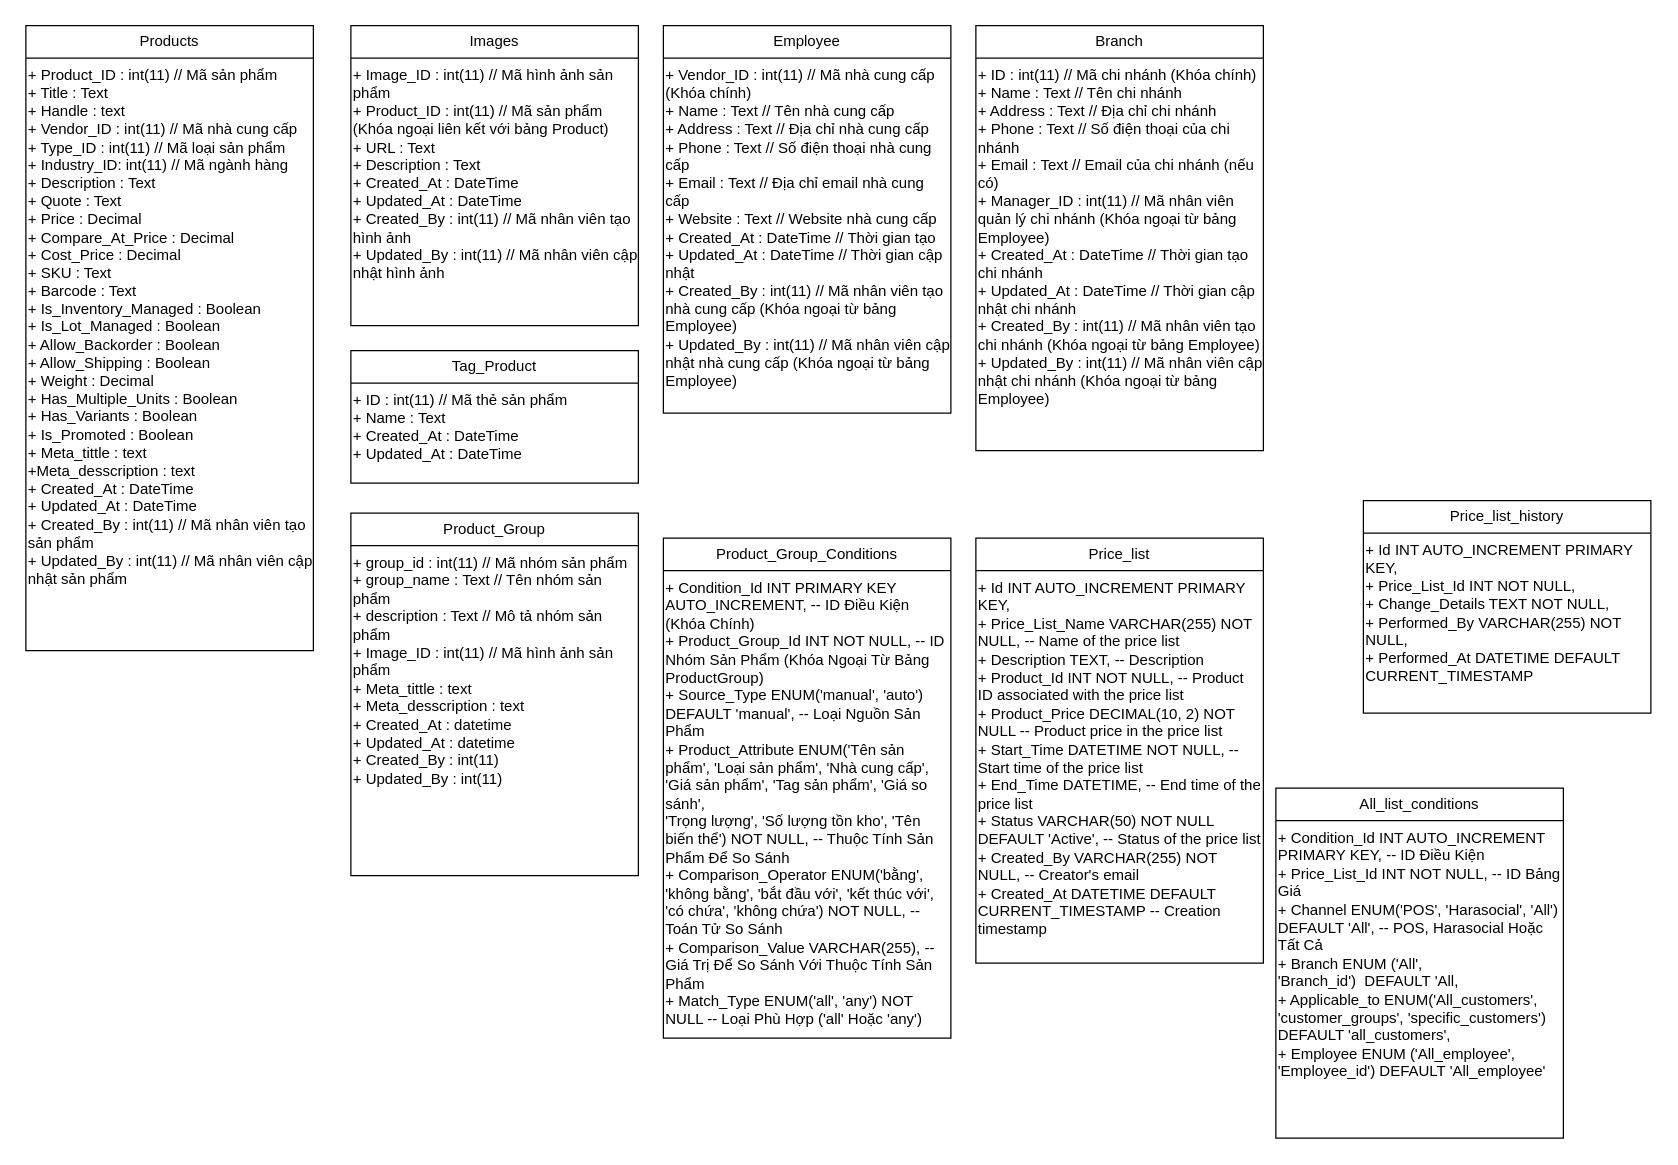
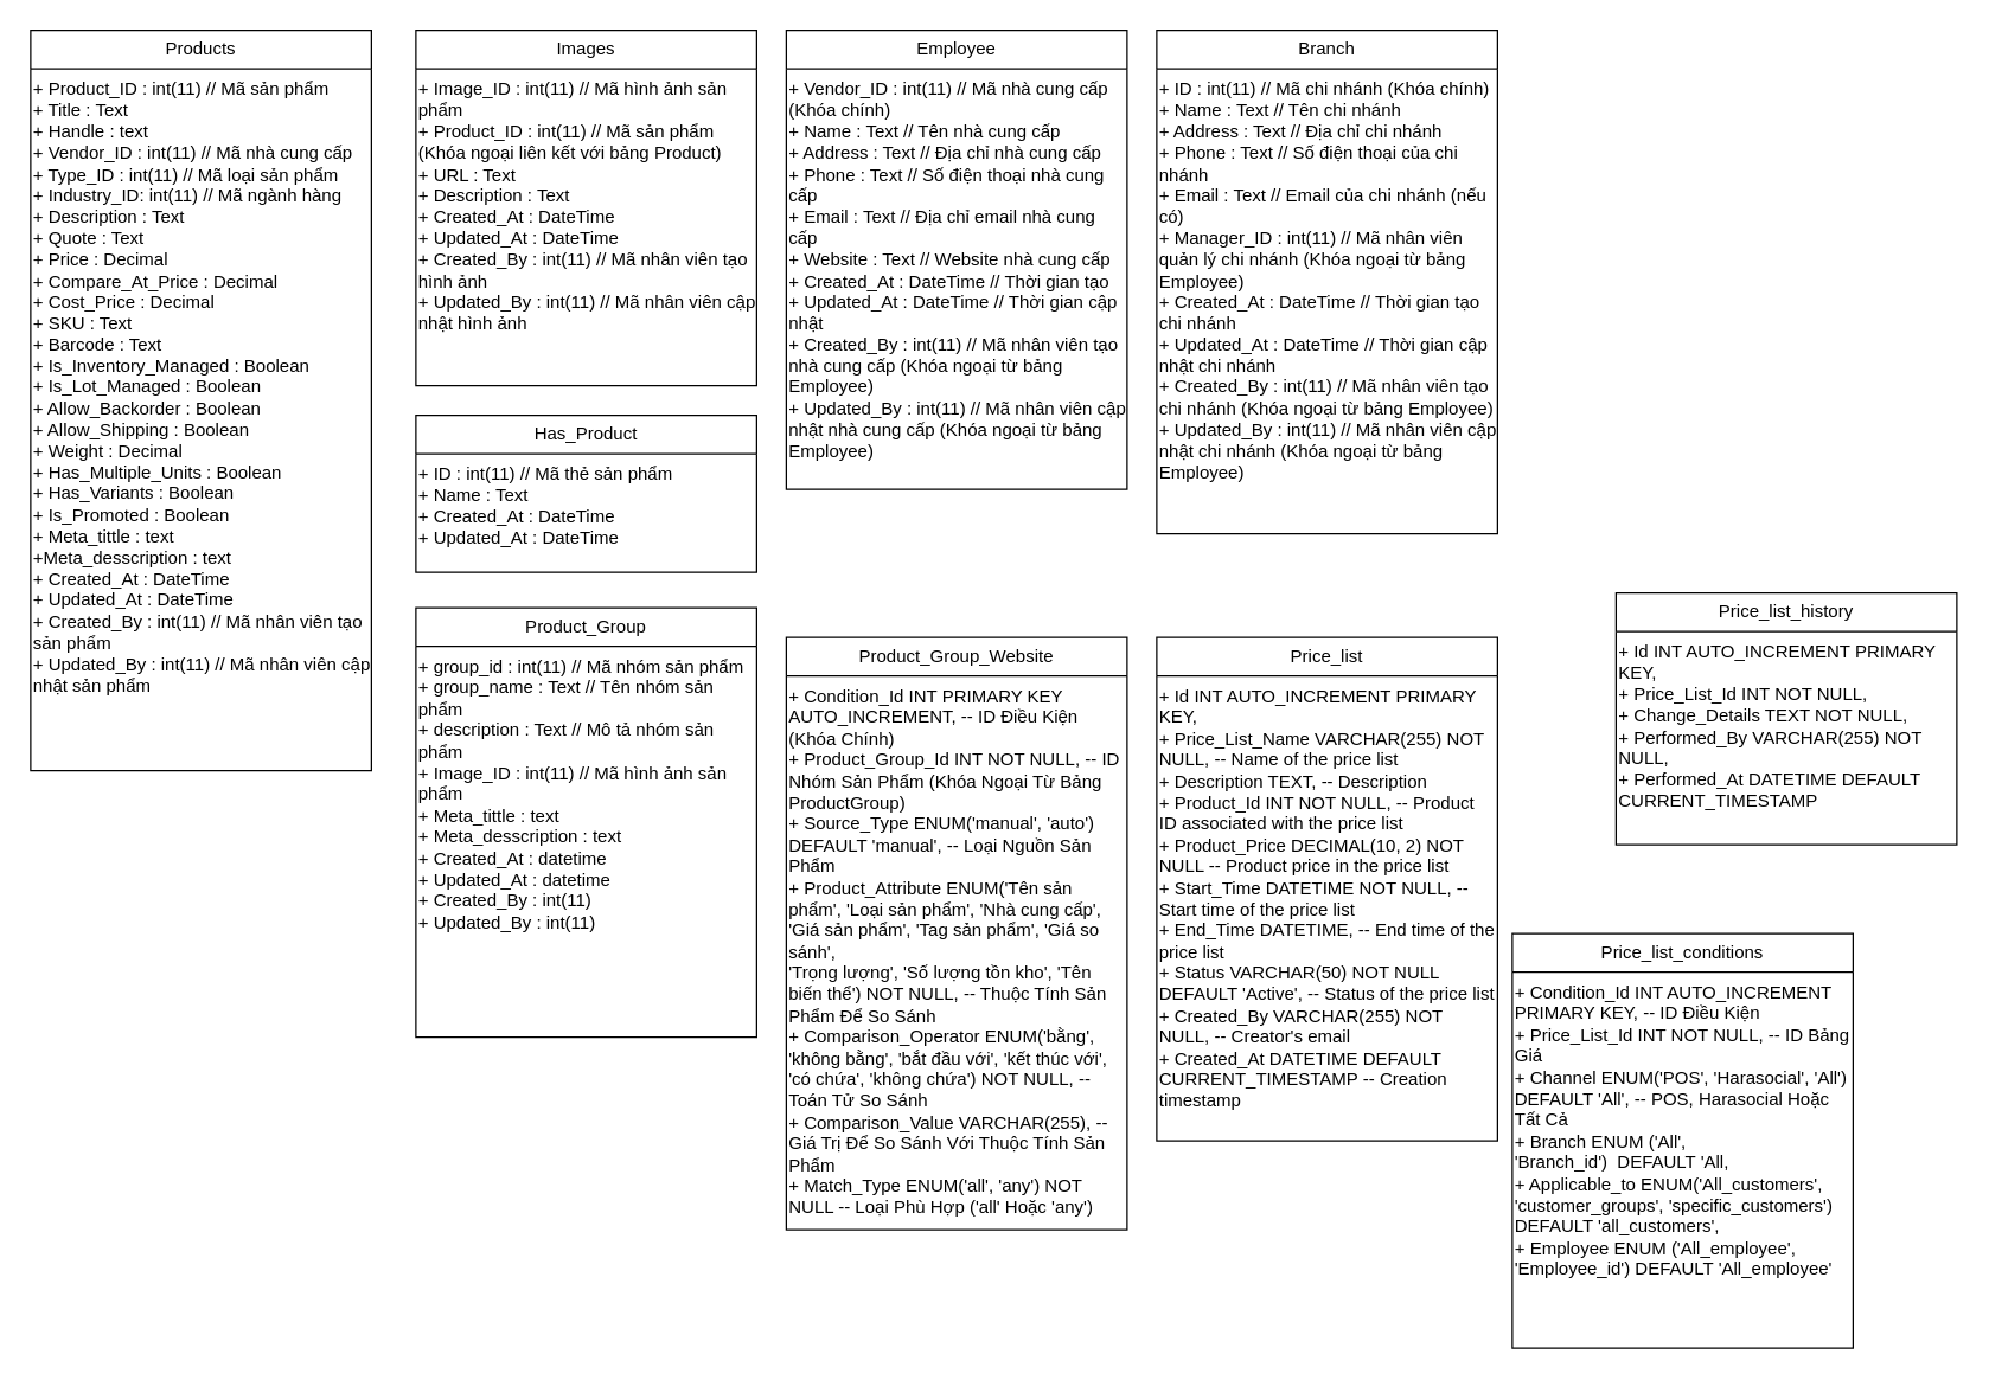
- <mxCell id="8" value="Tag_Product" style="swimlane;fontStyle=0;childLayout=stackLayout;horizontal=1;startSize=26;fillColor=none;horizontalStack=0;resizeParent=1;resizeParentMax=0;resizeLast=0;collapsible=1;marginBottom=0;whiteSpace=wrap;html=1;" parent="1" vertex="1"><mxGeometry x="280" y="280" width="230" height="106" as="geometry" /></mxCell>
+ <mxCell id="8" value="Has_Product" style="swimlane;fontStyle=0;childLayout=stackLayout;horizontal=1;startSize=26;fillColor=none;horizontalStack=0;resizeParent=1;resizeParentMax=0;resizeLast=0;collapsible=1;marginBottom=0;whiteSpace=wrap;html=1;" parent="1" vertex="1"><mxGeometry x="280" y="280" width="230" height="106" as="geometry" /></mxCell>
- <mxCell id="10" value="Product_Group_Conditions" style="swimlane;fontStyle=0;childLayout=stackLayout;horizontal=1;startSize=26;fillColor=none;horizontalStack=0;resizeParent=1;resizeParentMax=0;resizeLast=0;collapsible=1;marginBottom=0;whiteSpace=wrap;html=1;" parent="1" vertex="1"><mxGeometry x="530" y="430" width="230" height="400" as="geometry" /></mxCell>
+ <mxCell id="10" value="Product_Group_Website" style="swimlane;fontStyle=0;childLayout=stackLayout;horizontal=1;startSize=26;fillColor=none;horizontalStack=0;resizeParent=1;resizeParentMax=0;resizeLast=0;collapsible=1;marginBottom=0;whiteSpace=wrap;html=1;" parent="1" vertex="1"><mxGeometry x="530" y="430" width="230" height="400" as="geometry" /></mxCell>
- <mxCell id="20" value="All_list_conditions" style="swimlane;fontStyle=0;childLayout=stackLayout;horizontal=1;startSize=26;fillColor=none;horizontalStack=0;resizeParent=1;resizeParentMax=0;resizeLast=0;collapsible=1;marginBottom=0;whiteSpace=wrap;html=1;" parent="1" vertex="1"><mxGeometry x="1020" y="630" width="230" height="280" as="geometry" /></mxCell>
+ <mxCell id="20" value="Price_list_conditions" style="swimlane;fontStyle=0;childLayout=stackLayout;horizontal=1;startSize=26;fillColor=none;horizontalStack=0;resizeParent=1;resizeParentMax=0;resizeLast=0;collapsible=1;marginBottom=0;whiteSpace=wrap;html=1;" parent="1" vertex="1"><mxGeometry x="1020" y="630" width="230" height="280" as="geometry" /></mxCell>
